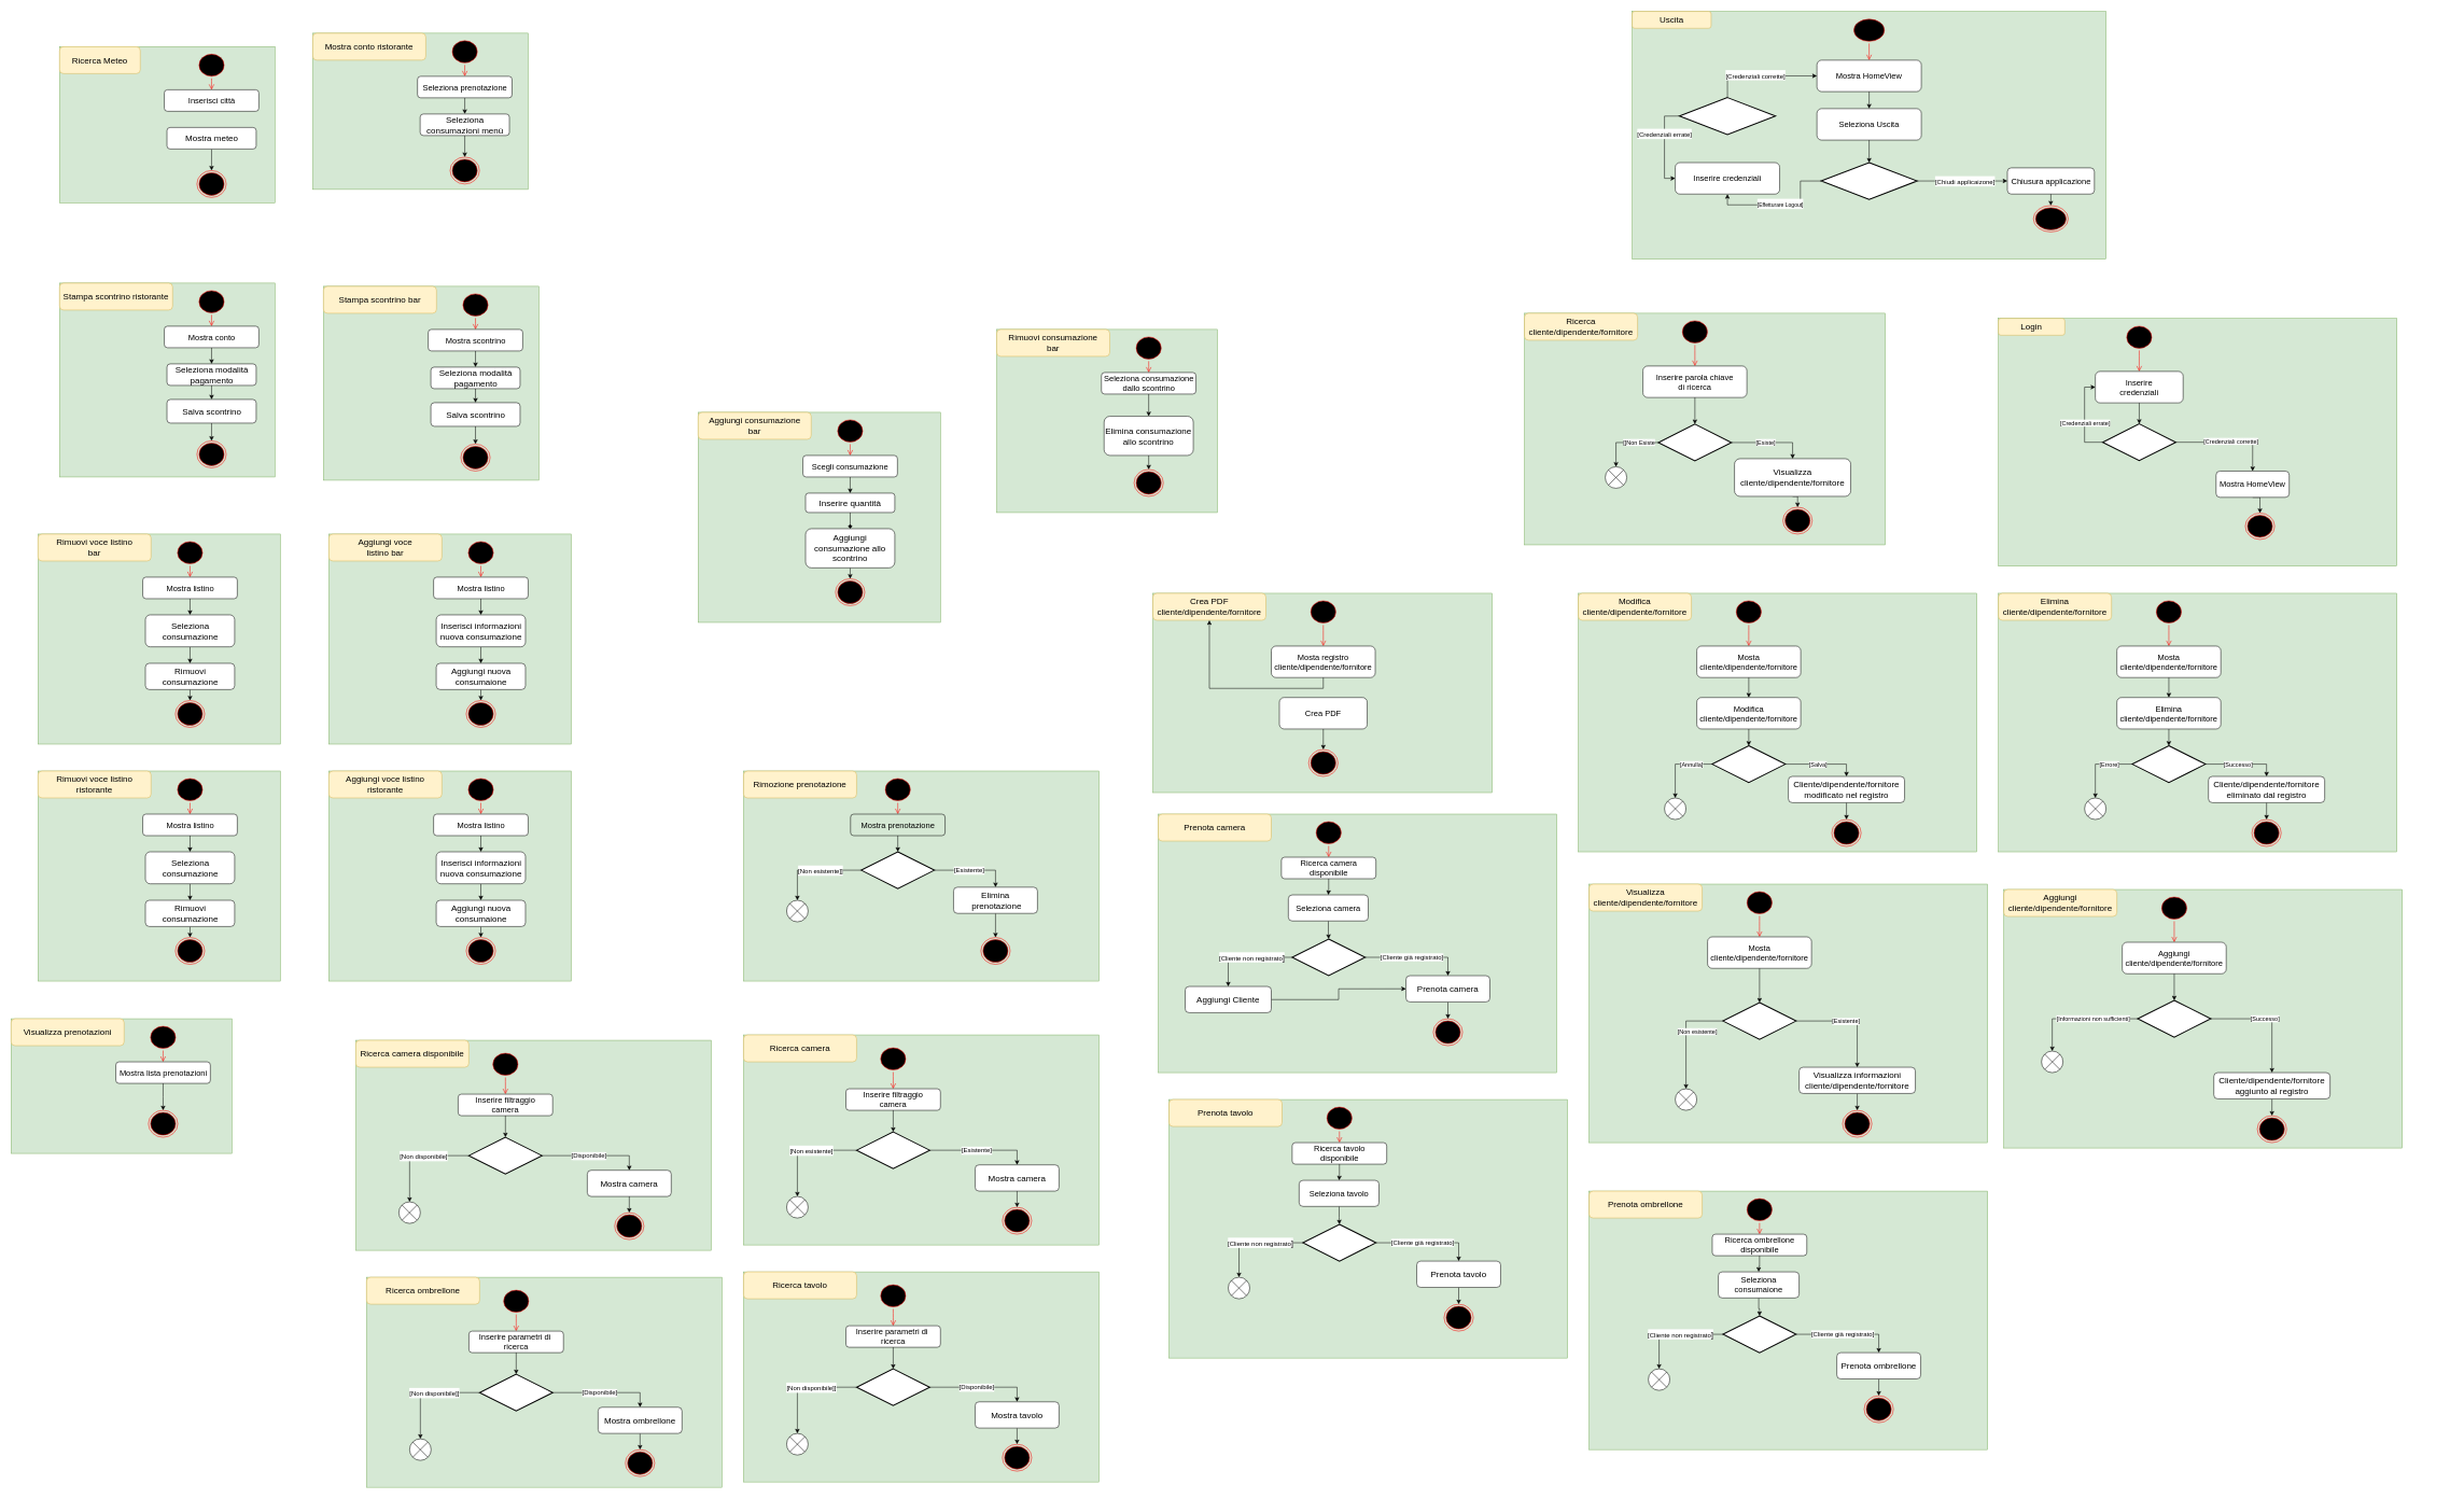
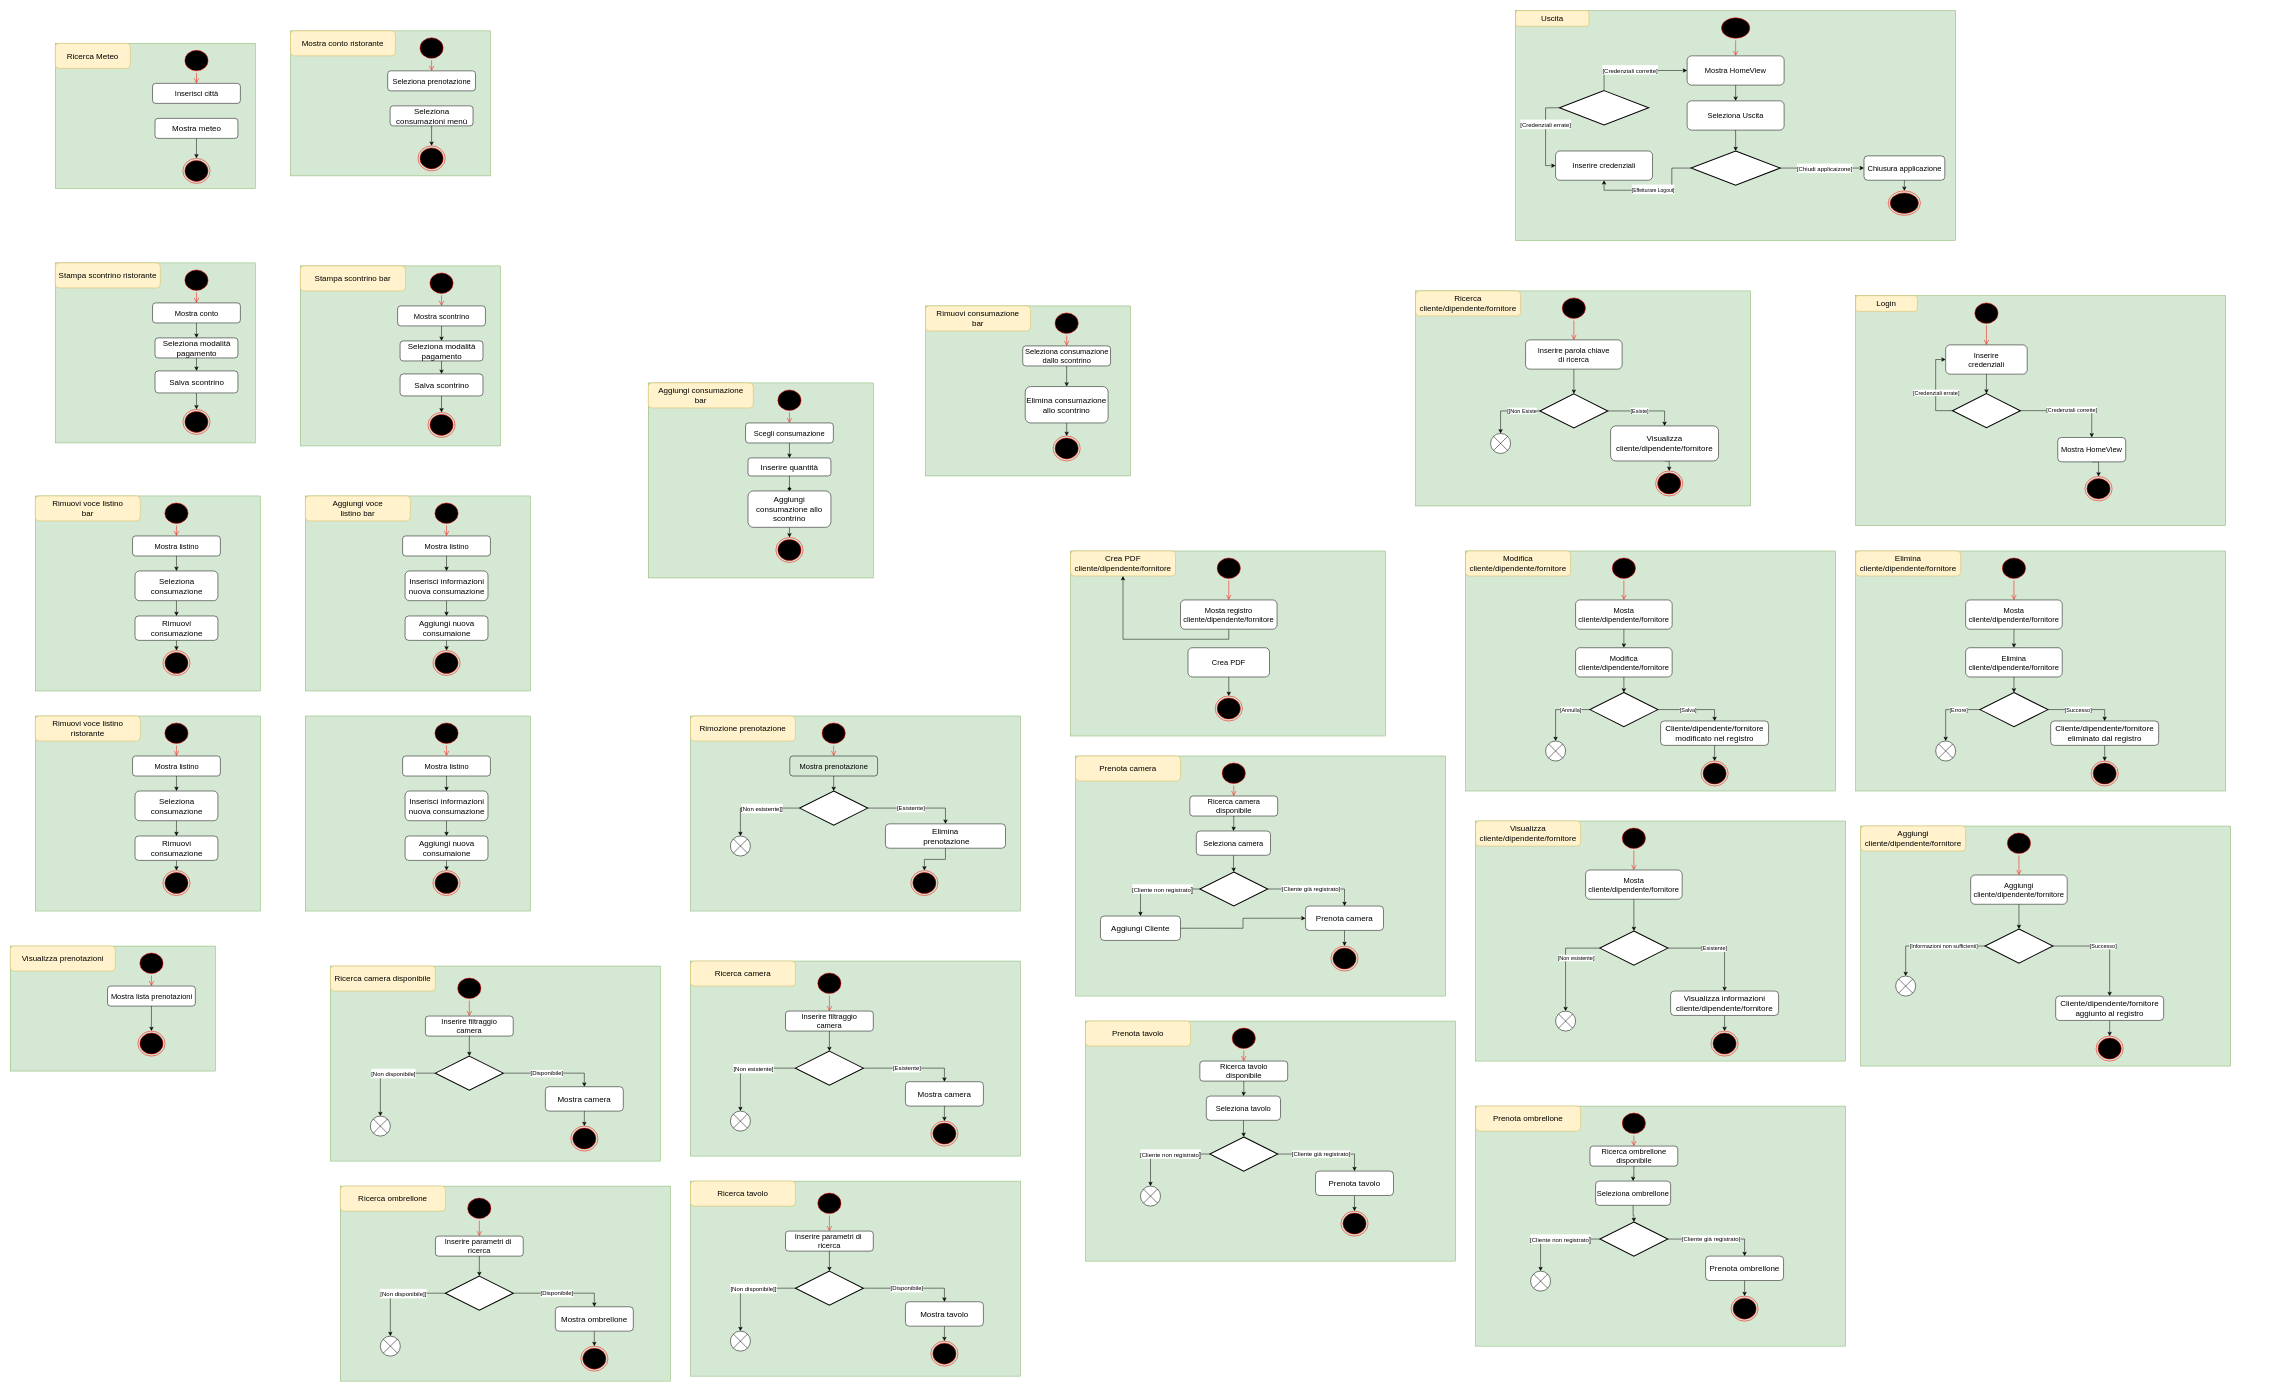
- <mxCell id="334" style="edgeStyle=orthogonalEdgeStyle;rounded=0;orthogonalLoop=1;jettySize=auto;html=1;exitX=0.5;exitY=1;exitDx=0;exitDy=0;entryX=0.5;entryY=0;entryDx=0;entryDy=0;fontSize=16;" edge="1" parent="1" source="335" target="338"><mxGeometry relative="1" as="geometry"><mxPoint x="862.479" y="211.005" as="targetPoint" /></mxGeometry></mxCell>
- <mxCell id="245" value="Aggiungi voce listino&lt;br&gt;ristorante" style="rounded=1;whiteSpace=wrap;html=1;fontSize=16;fillColor=#fff2cc;strokeColor=#d6b656;" vertex="1" parent="1"><mxGeometry x="610" y="1431" width="210" height="50" as="geometry" /></mxCell>
- <mxCell id="162" value="&lt;font style=&quot;font-size: 16px&quot;&gt;Elimina&lt;br&gt;&amp;nbsp;prenotazione&lt;br&gt;&lt;/font&gt;" style="rounded=1;whiteSpace=wrap;html=1;" vertex="1" parent="152"><mxGeometry x="430" y="215.64" width="155.84" height="48.72" as="geometry" /></mxCell>
+ <mxCell id="162" value="&lt;font style=&quot;font-size: 16px&quot;&gt;Elimina&lt;br&gt;&amp;nbsp;prenotazione&lt;br&gt;&lt;/font&gt;" style="rounded=1;whiteSpace=wrap;html=1;" vertex="1" parent="152"><mxGeometry x="430" y="215.64" width="240" height="48.72" as="geometry" /></mxCell>
- <mxCell id="150" value="&lt;span style=&quot;font-size: 15px&quot;&gt;Seleziona consumaione&lt;br&gt;&lt;/span&gt;" style="rounded=1;whiteSpace=wrap;html=1;" vertex="1" parent="134"><mxGeometry x="250" y="150" width="150" height="48.46" as="geometry" /></mxCell>
+ <mxCell id="150" value="&lt;span style=&quot;font-size: 15px&quot;&gt;Seleziona ombrellone&lt;br&gt;&lt;/span&gt;" style="rounded=1;whiteSpace=wrap;html=1;" vertex="1" parent="134"><mxGeometry x="250" y="150" width="150" height="48.46" as="geometry" /></mxCell>
